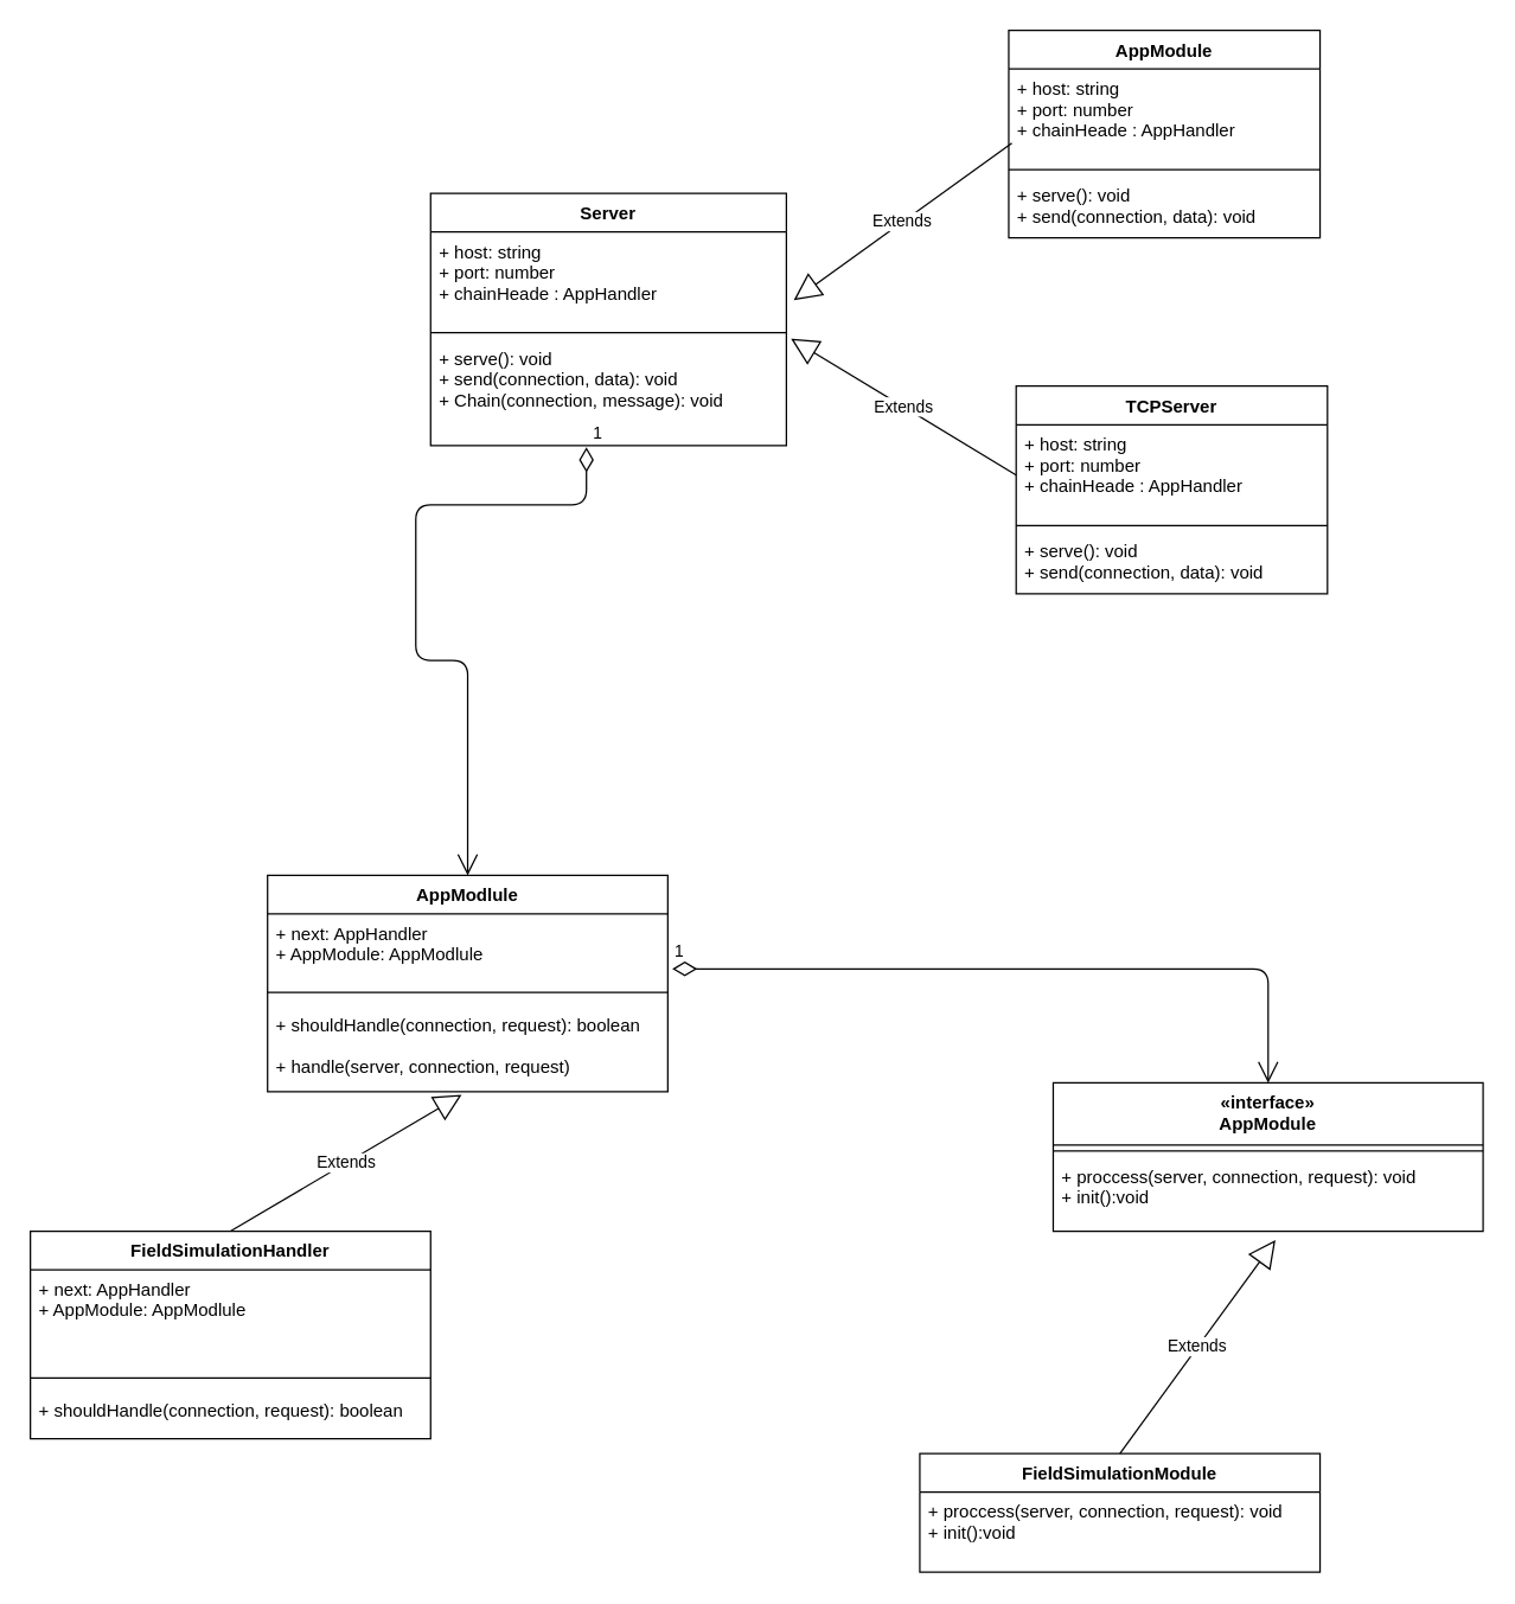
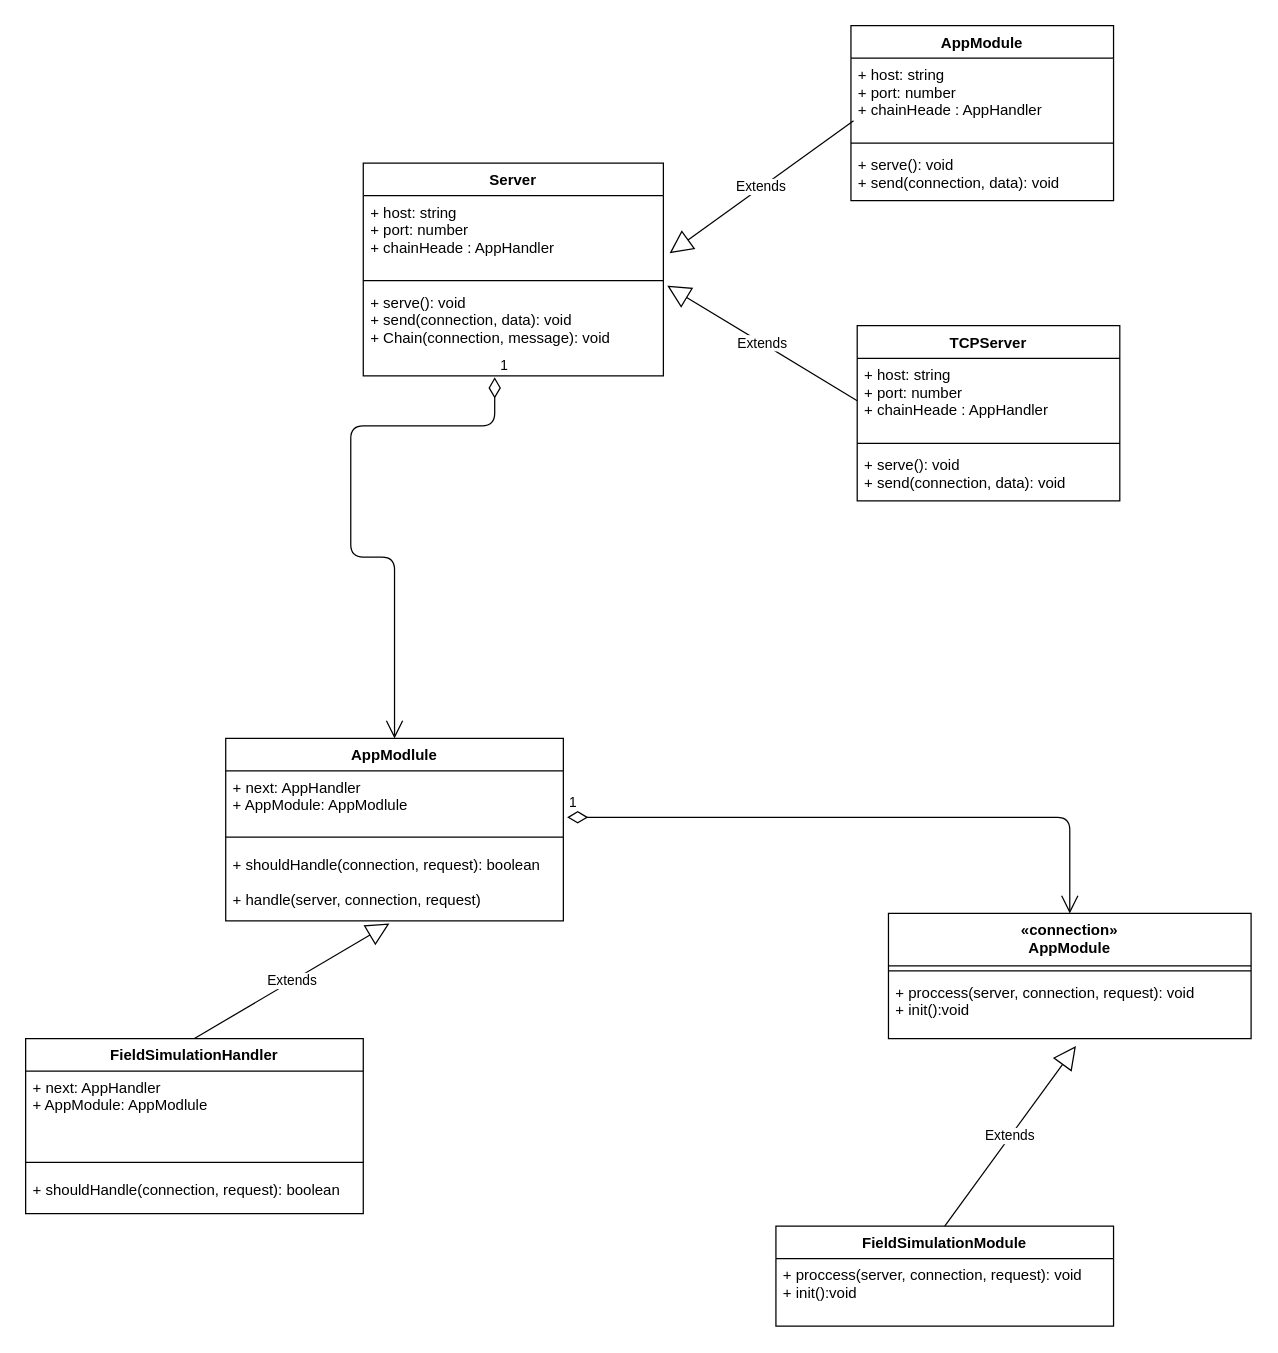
- <mxCell id="11" value="«interface»&#10;AppModule" style="swimlane;fontStyle=1;align=center;verticalAlign=top;childLayout=stackLayout;horizontal=1;startSize=42;horizontalStack=0;resizeParent=1;resizeParentMax=0;resizeLast=0;collapsible=1;marginBottom=0;" vertex="1" parent="1"><mxGeometry x="710" y="730" width="290" height="100" as="geometry" /></mxCell>
+ <mxCell id="11" value="«connection»&#10;AppModule" style="swimlane;fontStyle=1;align=center;verticalAlign=top;childLayout=stackLayout;horizontal=1;startSize=42;horizontalStack=0;resizeParent=1;resizeParentMax=0;resizeLast=0;collapsible=1;marginBottom=0;" vertex="1" parent="1"><mxGeometry x="710" y="730" width="290" height="100" as="geometry" /></mxCell>
